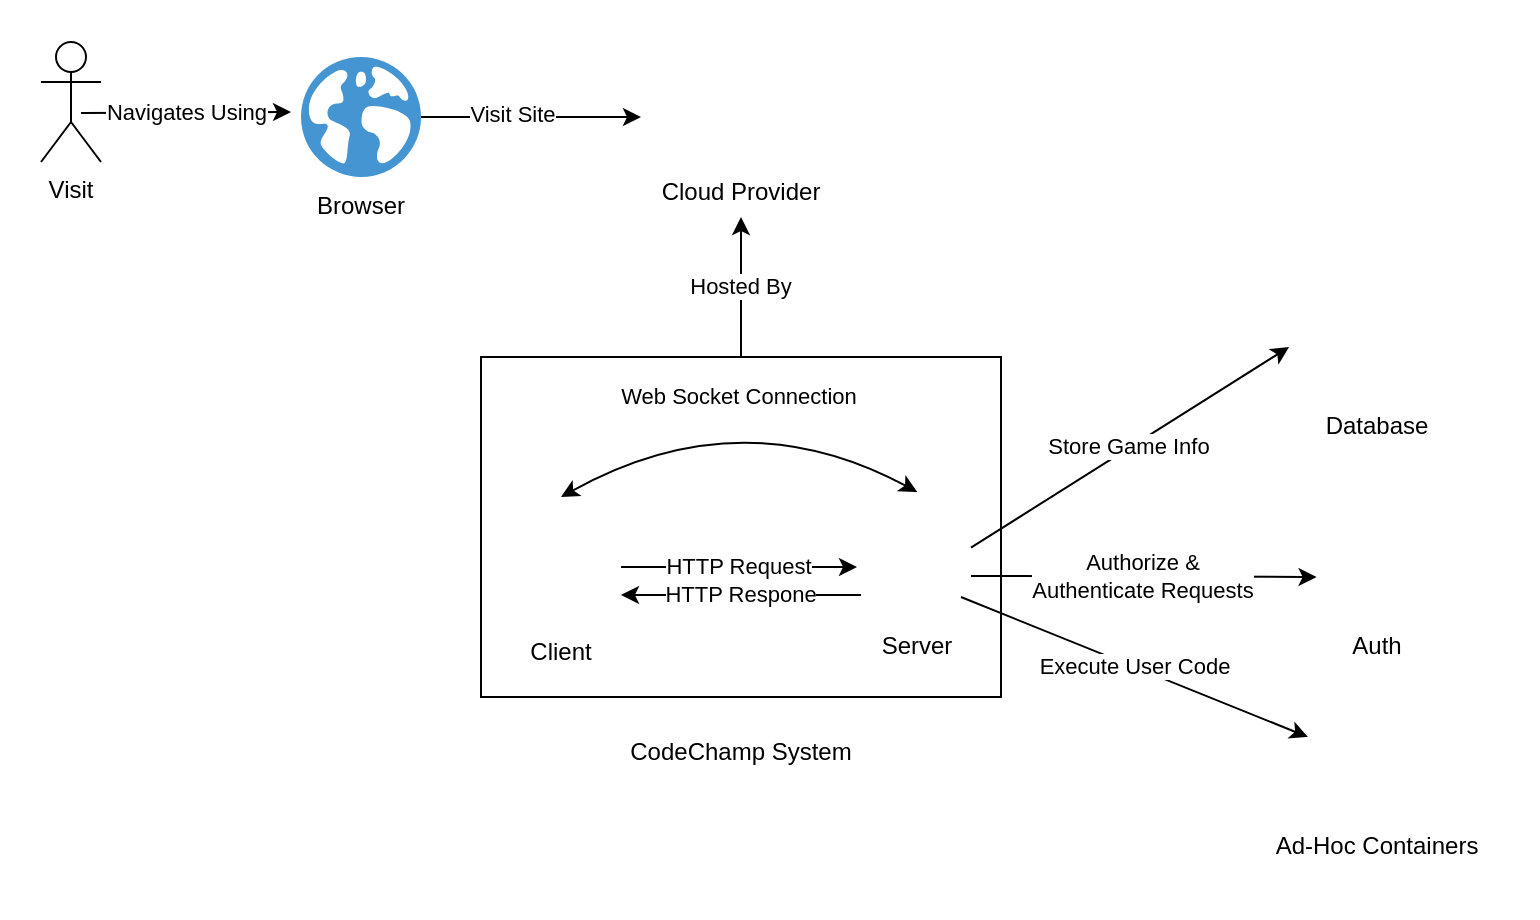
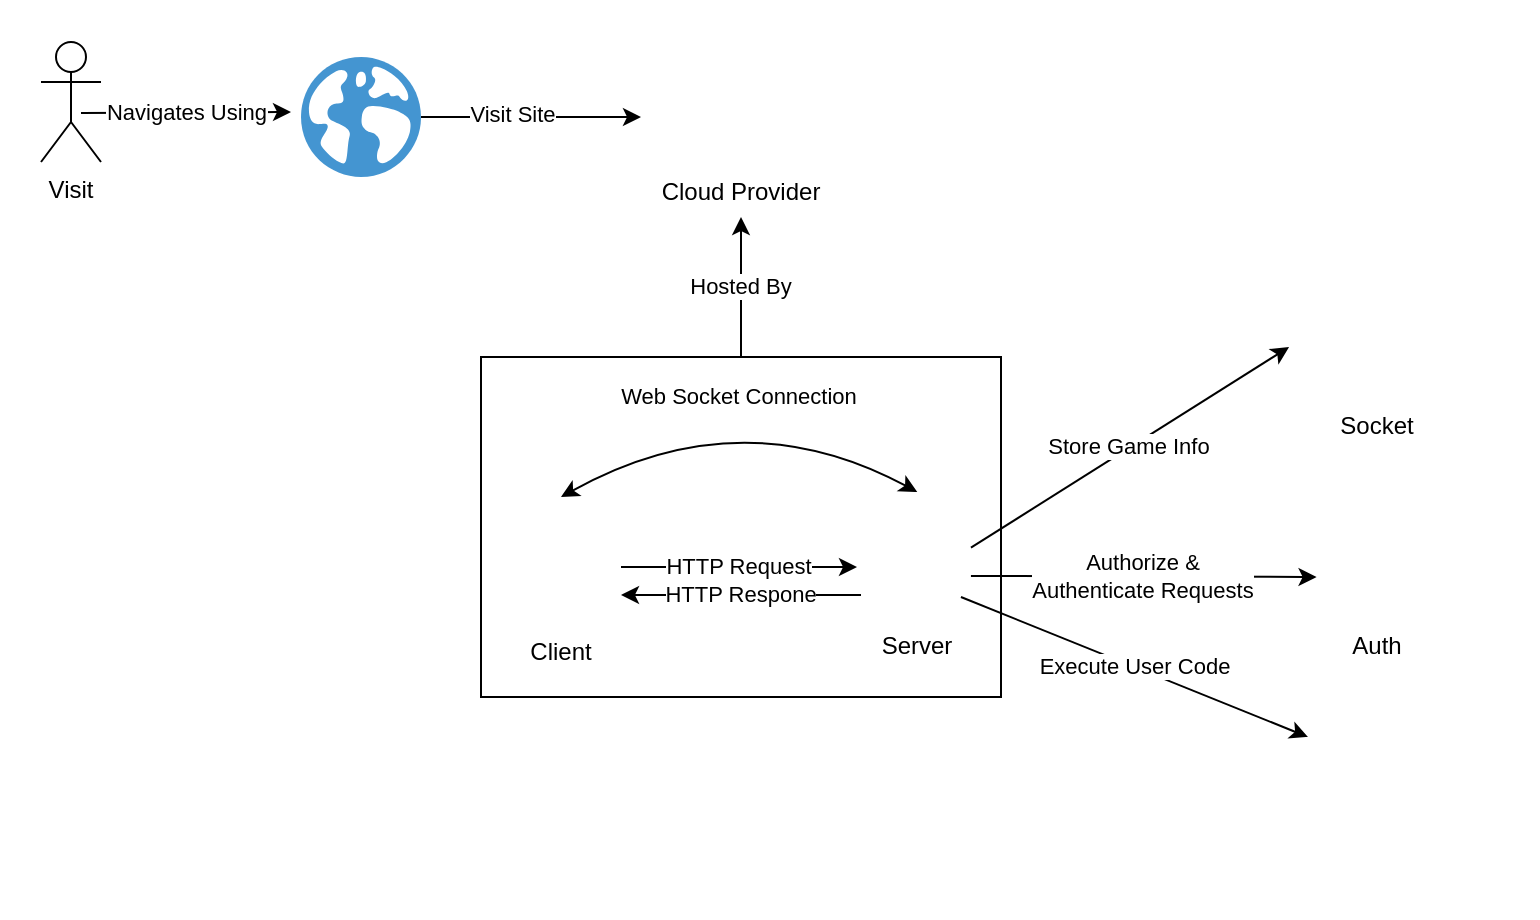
- <mxCell id="3" value="Browser" style="text;html=1;align=center;verticalAlign=middle;resizable=0;points=[];autosize=1;strokeColor=none;fillColor=none;" parent="1" vertex="1"><mxGeometry x="145" y="88" width="70" height="30" as="geometry" /></mxCell>
- <mxCell id="9" value="Database" style="text;html=1;align=center;verticalAlign=middle;resizable=0;points=[];autosize=1;strokeColor=none;fillColor=none;" parent="1" vertex="1"><mxGeometry x="652.79" y="198" width="70" height="30" as="geometry" /></mxCell>
+ <mxCell id="9" value="Socket" style="text;html=1;align=center;verticalAlign=middle;resizable=0;points=[];autosize=1;strokeColor=none;fillColor=none;" parent="1" vertex="1"><mxGeometry x="652.79" y="198" width="70" height="30" as="geometry" /></mxCell>
- <mxCell id="25" value="CodeChamp System" style="text;html=1;align=center;verticalAlign=middle;resizable=0;points=[];autosize=1;strokeColor=none;fillColor=none;" parent="1" vertex="1"><mxGeometry x="305" y="360.5" width="130" height="30" as="geometry" /></mxCell>
- <mxCell id="27" value="Ad-Hoc Containers" style="text;html=1;align=center;verticalAlign=middle;resizable=0;points=[];autosize=1;strokeColor=none;fillColor=none;" vertex="1" parent="1"><mxGeometry x="627.79" y="408" width="120" height="30" as="geometry" /></mxCell>
